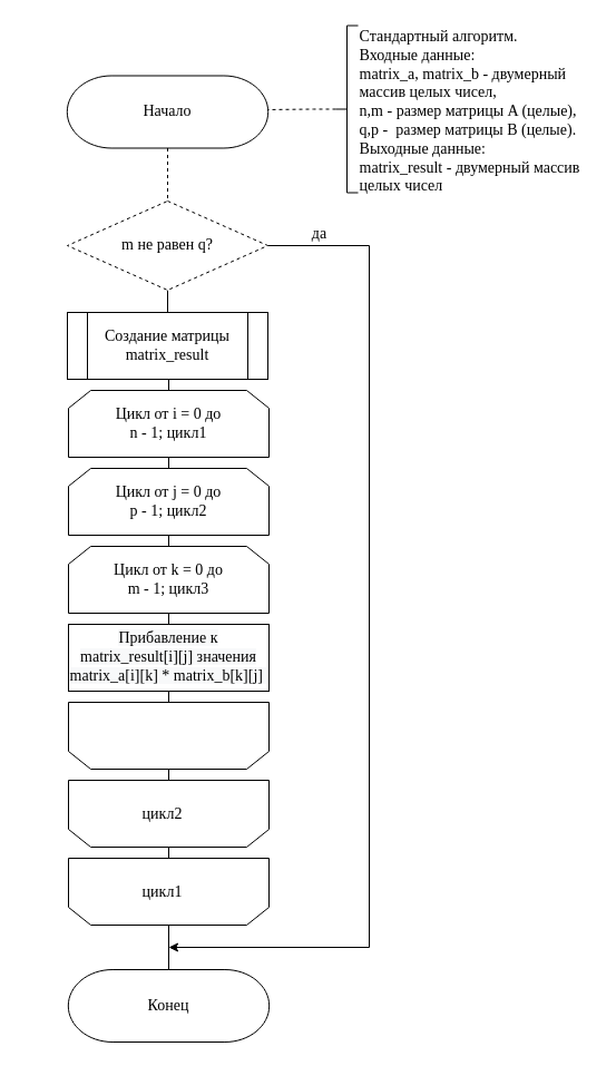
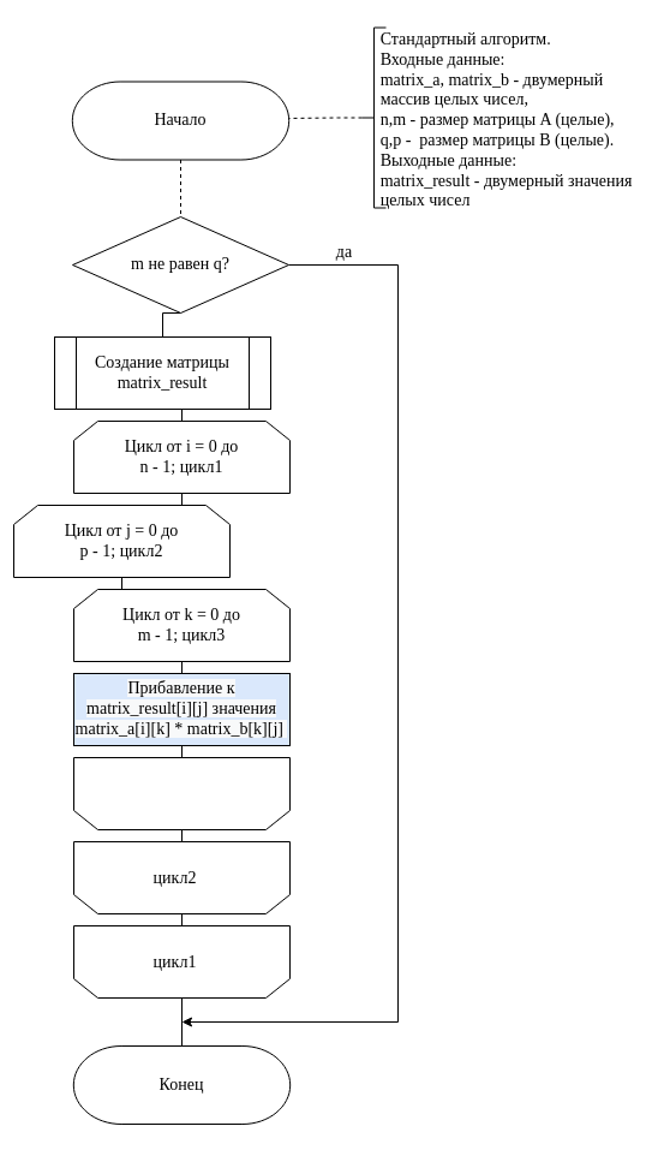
- <mxCell id="7" value="&lt;div style=&quot;text-align: left; font-size: 14px;&quot;&gt;&lt;span style=&quot;font-size: 14px;&quot;&gt;Стандартный алгоритм.&lt;/span&gt;&lt;/div&gt;&lt;font style=&quot;font-size: 14px;&quot;&gt;&lt;div style=&quot;text-align: left; font-size: 14px;&quot;&gt;&lt;span style=&quot;font-size: 14px;&quot;&gt;Входные данные:&lt;/span&gt;&lt;/div&gt;&lt;div style=&quot;text-align: left; font-size: 14px;&quot;&gt;&lt;span style=&quot;font-size: 14px;&quot;&gt;matrix_a, matrix_b - двумерный&amp;nbsp;&lt;/span&gt;&lt;/div&gt;&lt;div style=&quot;text-align: left; font-size: 14px;&quot;&gt;&lt;span style=&quot;font-size: 14px;&quot;&gt;массив&amp;nbsp;&lt;/span&gt;&lt;span style=&quot;font-size: 14px;&quot;&gt;целых чисел,&lt;/span&gt;&lt;/div&gt;&lt;div style=&quot;text-align: left; font-size: 14px;&quot;&gt;&lt;span style=&quot;font-size: 14px;&quot;&gt;n,m - размер матрицы A (целые),&lt;/span&gt;&lt;/div&gt;&lt;div style=&quot;text-align: left; font-size: 14px;&quot;&gt;q,p -&amp;nbsp;&amp;nbsp;&lt;span style=&quot;background-color: initial;&quot;&gt;размер матрицы B (целые).&lt;/span&gt;&lt;/div&gt;&lt;div style=&quot;text-align: left; font-size: 14px;&quot;&gt;&lt;span style=&quot;font-size: 14px;&quot;&gt;Выходные данные:&lt;/span&gt;&lt;/div&gt;&lt;div style=&quot;text-align: left; font-size: 14px;&quot;&gt;&lt;span style=&quot;font-size: 14px;&quot;&gt;matrix_result - двумерный массив&lt;/span&gt;&lt;/div&gt;&lt;div style=&quot;text-align: left; font-size: 14px;&quot;&gt;&lt;span style=&quot;font-size: 14px;&quot;&gt;целых чисел&lt;/span&gt;&lt;/div&gt;&lt;/font&gt;" style="text;html=1;align=center;verticalAlign=middle;resizable=0;points=[];autosize=1;strokeColor=none;fontFamily=Times New Roman;fontSize=14;" parent="1" vertex="1"><mxGeometry x="311" y="20" width="220" height="160" as="geometry" /></mxCell>
+ <mxCell id="7" value="&lt;div style=&quot;text-align: left; font-size: 14px;&quot;&gt;&lt;span style=&quot;font-size: 14px;&quot;&gt;Стандартный алгоритм.&lt;/span&gt;&lt;/div&gt;&lt;font style=&quot;font-size: 14px;&quot;&gt;&lt;div style=&quot;text-align: left; font-size: 14px;&quot;&gt;&lt;span style=&quot;font-size: 14px;&quot;&gt;Входные данные:&lt;/span&gt;&lt;/div&gt;&lt;div style=&quot;text-align: left; font-size: 14px;&quot;&gt;&lt;span style=&quot;font-size: 14px;&quot;&gt;matrix_a, matrix_b - двумерный&amp;nbsp;&lt;/span&gt;&lt;/div&gt;&lt;div style=&quot;text-align: left; font-size: 14px;&quot;&gt;&lt;span style=&quot;font-size: 14px;&quot;&gt;массив&amp;nbsp;&lt;/span&gt;&lt;span style=&quot;font-size: 14px;&quot;&gt;целых чисел,&lt;/span&gt;&lt;/div&gt;&lt;div style=&quot;text-align: left; font-size: 14px;&quot;&gt;&lt;span style=&quot;font-size: 14px;&quot;&gt;n,m - размер матрицы A (целые),&lt;/span&gt;&lt;/div&gt;&lt;div style=&quot;text-align: left; font-size: 14px;&quot;&gt;q,p -&amp;nbsp;&amp;nbsp;&lt;span style=&quot;background-color: initial;&quot;&gt;размер матрицы B (целые).&lt;/span&gt;&lt;/div&gt;&lt;div style=&quot;text-align: left; font-size: 14px;&quot;&gt;&lt;span style=&quot;font-size: 14px;&quot;&gt;Выходные данные:&lt;/span&gt;&lt;/div&gt;&lt;div style=&quot;text-align: left; font-size: 14px;&quot;&gt;&lt;span style=&quot;font-size: 14px;&quot;&gt;matrix_result - двумерный значения&lt;/span&gt;&lt;/div&gt;&lt;div style=&quot;text-align: left; font-size: 14px;&quot;&gt;&lt;span style=&quot;font-size: 14px;&quot;&gt;целых чисел&lt;/span&gt;&lt;/div&gt;&lt;/font&gt;" style="text;html=1;align=center;verticalAlign=middle;resizable=0;points=[];autosize=1;strokeColor=none;fontFamily=Times New Roman;fontSize=14;" parent="1" vertex="1"><mxGeometry x="311" y="20" width="220" height="160" as="geometry" /></mxCell>
- <mxCell id="18" value="&lt;font style=&quot;font-size: 14px;&quot;&gt;m не равен q?&lt;/font&gt;" style="rhombus;whiteSpace=wrap;html=1;fontFamily=Times New Roman;fontSize=14;dashed=1;" parent="1" vertex="1"><mxGeometry x="60" y="180" width="180" height="80" as="geometry" /></mxCell>
+ <mxCell id="18" value="&lt;font style=&quot;font-size: 14px;&quot;&gt;m не равен q?&lt;/font&gt;" style="rhombus;whiteSpace=wrap;html=1;fontFamily=Times New Roman;fontSize=14;" parent="1" vertex="1"><mxGeometry x="60" y="180" width="180" height="80" as="geometry" /></mxCell>
- <mxCell id="14" value="&lt;font style=&quot;font-size: 14px;&quot;&gt;Создание матрицы&lt;br style=&quot;font-size: 14px;&quot;&gt;matrix_result&lt;/font&gt;" style="shape=process;whiteSpace=wrap;html=1;backgroundOutline=1;fontFamily=Times New Roman;fontSize=14;" parent="1" vertex="1"><mxGeometry x="60" y="280" width="180" height="60" as="geometry" /></mxCell>
+ <mxCell id="14" value="&lt;font style=&quot;font-size: 14px;&quot;&gt;Создание матрицы&lt;br style=&quot;font-size: 14px;&quot;&gt;matrix_result&lt;/font&gt;" style="shape=process;whiteSpace=wrap;html=1;backgroundOutline=1;fontFamily=Times New Roman;fontSize=14;" parent="1" vertex="1"><mxGeometry x="45" y="280" width="180" height="60" as="geometry" /></mxCell>
- <mxCell id="10" value="&lt;font style=&quot;font-size: 14px;&quot;&gt;Цикл от j = 0 до &lt;br style=&quot;font-size: 14px;&quot;&gt;p - 1; цикл2&lt;/font&gt;" style="shape=loopLimit;whiteSpace=wrap;html=1;fontFamily=Times New Roman;fontSize=14;" parent="1" vertex="1"><mxGeometry x="61" y="420" width="180" height="60" as="geometry" /></mxCell>
+ <mxCell id="10" value="&lt;font style=&quot;font-size: 14px;&quot;&gt;Цикл от j = 0 до &lt;br style=&quot;font-size: 14px;&quot;&gt;p - 1; цикл2&lt;/font&gt;" style="shape=loopLimit;whiteSpace=wrap;html=1;fontFamily=Times New Roman;fontSize=14;" parent="1" vertex="1"><mxGeometry x="11" y="420" width="180" height="60" as="geometry" /></mxCell>
- <mxCell id="20" value="&lt;span style=&quot;color: rgb(0, 0, 0); font-size: 14px; font-style: normal; font-weight: 400; letter-spacing: normal; text-align: center; text-indent: 0px; text-transform: none; word-spacing: 0px; background-color: rgb(248, 249, 250); display: inline; float: none;&quot;&gt;Прибавление к matrix_result[i][j] значения matrix_a[i][k] * matrix_b[k][j]&amp;nbsp;&lt;/span&gt;" style="rounded=0;whiteSpace=wrap;html=1;fontFamily=Times New Roman;fontSize=14;" parent="1" vertex="1"><mxGeometry x="61" y="560" width="180" height="60" as="geometry" /></mxCell>
+ <mxCell id="20" value="&lt;span style=&quot;color: rgb(0, 0, 0); font-size: 14px; font-style: normal; font-weight: 400; letter-spacing: normal; text-align: center; text-indent: 0px; text-transform: none; word-spacing: 0px; background-color: rgb(248, 249, 250); display: inline; float: none;&quot;&gt;Прибавление к matrix_result[i][j] значения matrix_a[i][k] * matrix_b[k][j]&amp;nbsp;&lt;/span&gt;" style="rounded=0;whiteSpace=wrap;html=1;fontFamily=Times New Roman;fontSize=14;fillColor=#dae8fc;" parent="1" vertex="1"><mxGeometry x="61" y="560" width="180" height="60" as="geometry" /></mxCell>
